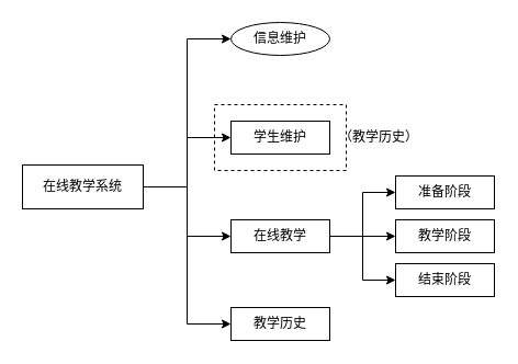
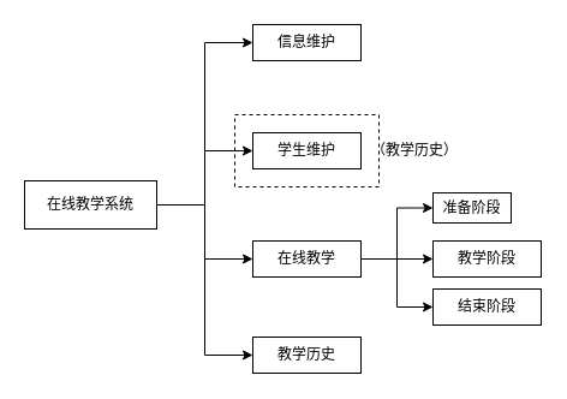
- <mxCell id="8" value="信息维护" style="ellipse;whiteSpace=wrap;html=1;" parent="1" vertex="1"><mxGeometry x="210" width="90" height="30" as="geometry" y="20" /></mxCell>
+ <mxCell id="8" value="信息维护" style="rounded=0;whiteSpace=wrap;html=1;" parent="1" vertex="1"><mxGeometry x="210" width="90" height="30" as="geometry" y="20" /></mxCell>
- <mxCell id="16" value="准备阶段" style="rounded=0;whiteSpace=wrap;html=1;" vertex="1" parent="1"><mxGeometry x="360" y="160" width="90" height="30" as="geometry" /></mxCell>
+ <mxCell id="16" value="准备阶段" style="rounded=0;whiteSpace=wrap;html=1;" vertex="1" parent="1"><mxGeometry x="360" y="160" width="65" height="25" as="geometry" /></mxCell>
